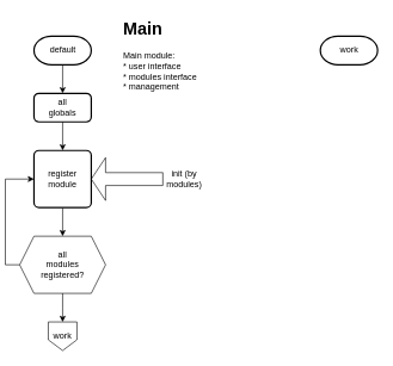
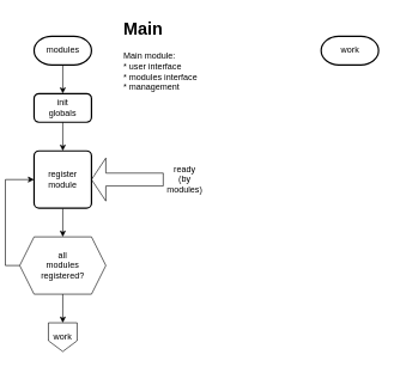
- <mxCell id="2" value="default" style="shape=mxgraph.flowchart.terminator;strokeWidth=2;gradientColor=none;gradientDirection=north;fontStyle=0;html=1;" parent="1" vertex="1"><mxGeometry x="40" y="50" width="80" height="40" as="geometry" /></mxCell>
+ <mxCell id="2" value="modules" style="shape=mxgraph.flowchart.terminator;strokeWidth=2;gradientColor=none;gradientDirection=north;fontStyle=0;html=1;" parent="1" vertex="1"><mxGeometry x="40" y="50" width="80" height="40" as="geometry" /></mxCell>
- <mxCell id="5" value="&lt;div&gt;all globals&lt;br&gt;&lt;/div&gt;" style="text;html=1;strokeColor=none;fillColor=none;align=center;verticalAlign=middle;whiteSpace=wrap;rounded=0;" vertex="1" parent="3"><mxGeometry x="24" y="16" width="32" height="8" as="geometry" /></mxCell>
+ <mxCell id="5" value="&lt;div&gt;init globals&lt;br&gt;&lt;/div&gt;" style="text;html=1;strokeColor=none;fillColor=none;align=center;verticalAlign=middle;whiteSpace=wrap;rounded=0;" vertex="1" parent="3"><mxGeometry x="24" y="16" width="32" height="8" as="geometry" /></mxCell>
- <mxCell id="15" value="&lt;div&gt;init (by modules)&lt;/div&gt;" style="text;html=1;strokeColor=none;fillColor=none;align=center;verticalAlign=middle;whiteSpace=wrap;rounded=0;" vertex="1" parent="13"><mxGeometry x="110" y="20" width="40" height="20" as="geometry" /></mxCell>
+ <mxCell id="15" value="&lt;div&gt;ready (by modules)&lt;/div&gt;" style="text;html=1;strokeColor=none;fillColor=none;align=center;verticalAlign=middle;whiteSpace=wrap;rounded=0;" vertex="1" parent="13"><mxGeometry x="110" y="20" width="40" height="20" as="geometry" /></mxCell>
